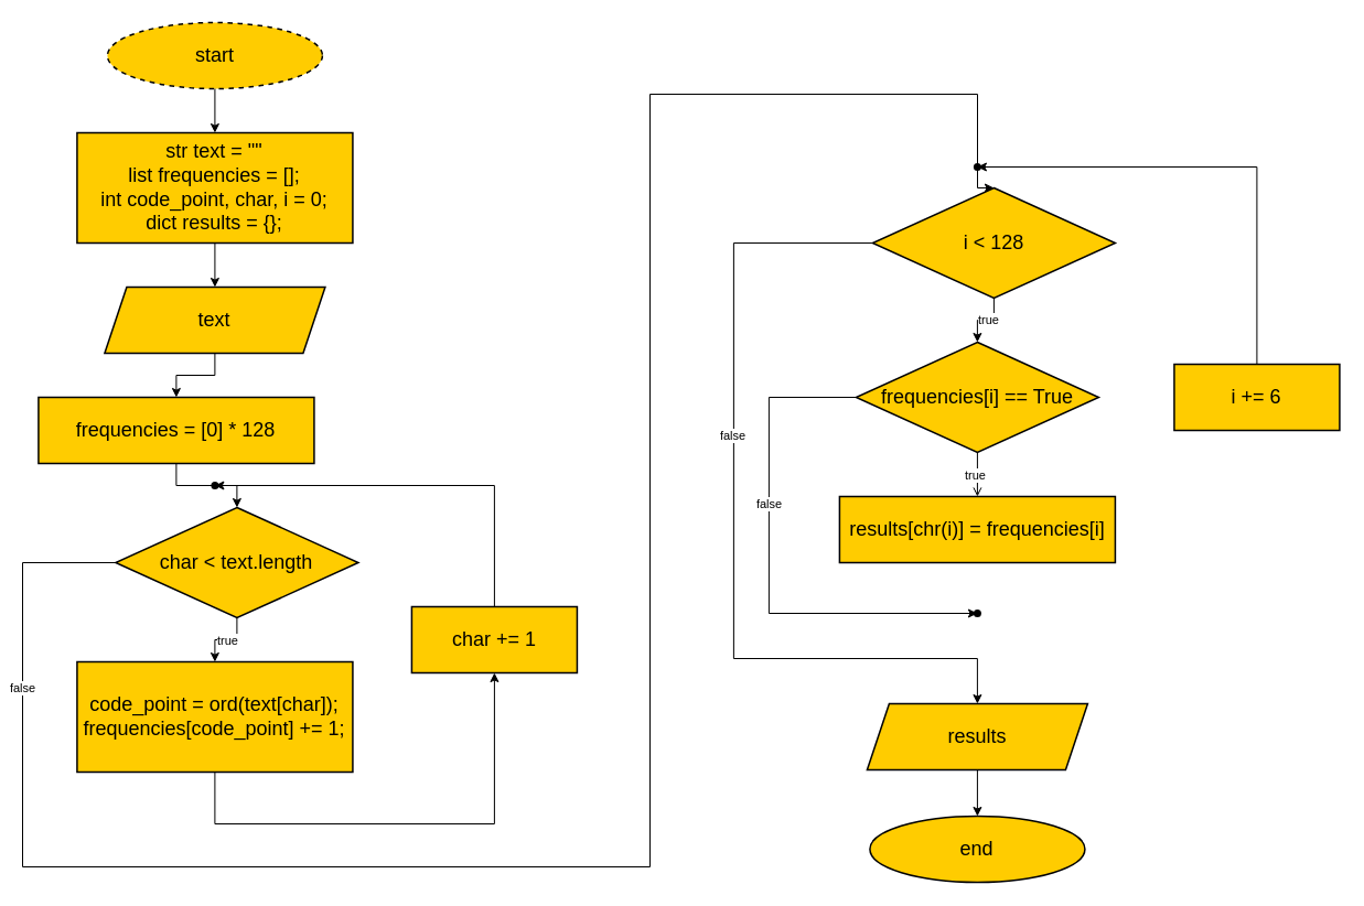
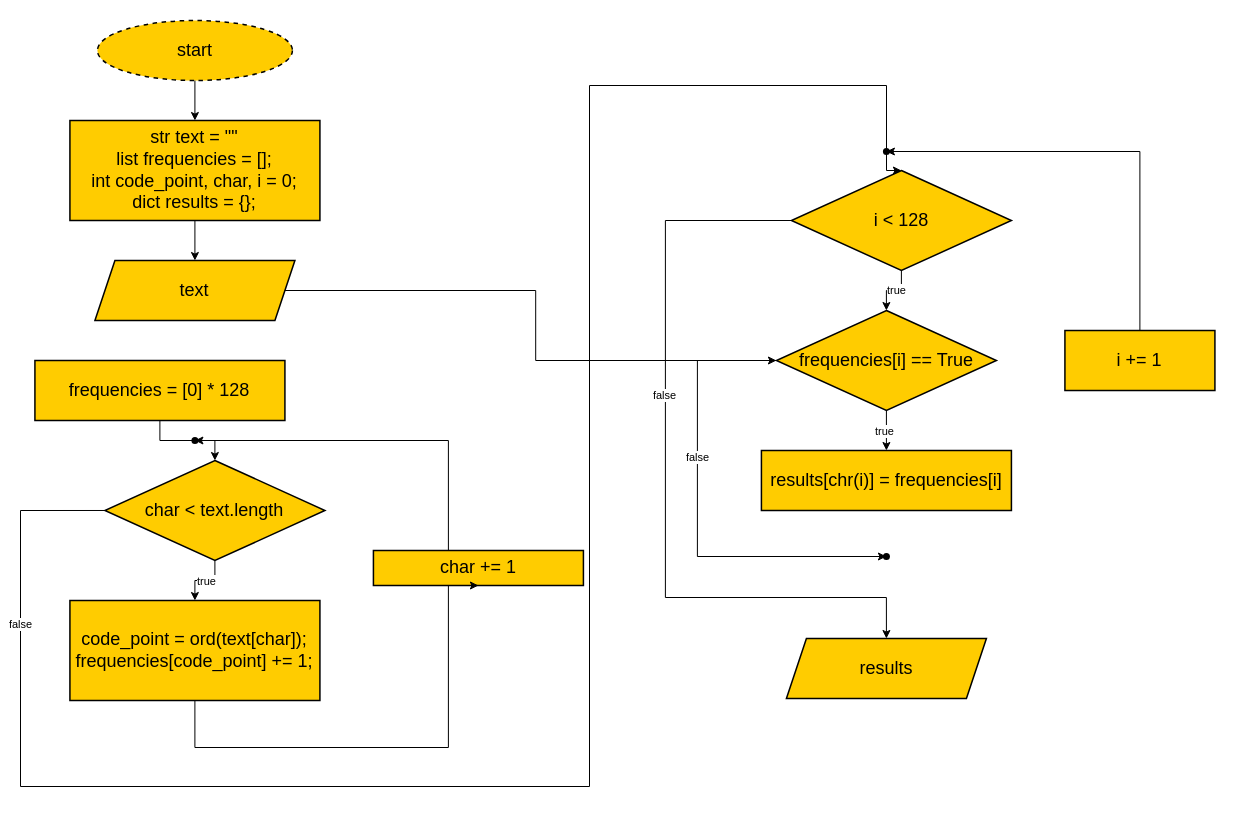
- <mxCell id="8" value="" style="edgeStyle=orthogonalEdgeStyle;rounded=0;orthogonalLoop=1;jettySize=auto;html=1;" edge="1" parent="1" source="5" target="7"><mxGeometry relative="1" as="geometry" /></mxCell>
+ <mxCell id="8" value="" style="edgeStyle=orthogonalEdgeStyle;rounded=0;orthogonalLoop=1;jettySize=auto;html=1;" edge="1" parent="1" source="5" target="22"><mxGeometry relative="1" as="geometry" /></mxCell>
- <mxCell id="21" value="i += 6" style="whiteSpace=wrap;html=1;fontSize=18;fillColor=#FFCC00;fontStyle=0;rounded=0;strokeWidth=1.5;" vertex="1" parent="1"><mxGeometry x="1064.417" y="330.009" width="150" height="60" as="geometry" /></mxCell>
+ <mxCell id="21" value="i += 1" style="whiteSpace=wrap;html=1;fontSize=18;fillColor=#FFCC00;fontStyle=0;rounded=0;strokeWidth=1.5;" vertex="1" parent="1"><mxGeometry x="1064.417" y="330.009" width="150" height="60" as="geometry" /></mxCell>
- <mxCell id="26" value="" style="edgeStyle=orthogonalEdgeStyle;rounded=0;orthogonalLoop=1;jettySize=auto;html=1;endArrow=open;" edge="1" parent="1" source="22" target="25"><mxGeometry relative="1" as="geometry" /></mxCell>
+ <mxCell id="26" value="" style="edgeStyle=orthogonalEdgeStyle;rounded=0;orthogonalLoop=1;jettySize=auto;html=1;" edge="1" parent="1" source="22" target="25"><mxGeometry relative="1" as="geometry" /></mxCell>
- <mxCell id="14" value="char += 1" style="whiteSpace=wrap;html=1;fontSize=18;fillColor=#FFCC00;fontStyle=0;rounded=0;strokeWidth=1.5;" vertex="1" parent="1"><mxGeometry x="372.917" y="549.999" width="150" height="60" as="geometry" /></mxCell>
+ <mxCell id="14" value="char += 1" style="whiteSpace=wrap;html=1;fontSize=18;fillColor=#FFCC00;fontStyle=0;rounded=0;strokeWidth=1.5;" vertex="1" parent="1"><mxGeometry x="372.917" y="549.999" width="210" height="35" as="geometry" /></mxCell>
- <mxCell id="37" value="" style="edgeStyle=orthogonalEdgeStyle;rounded=0;orthogonalLoop=1;jettySize=auto;html=1;" edge="1" parent="1" source="33" target="36"><mxGeometry relative="1" as="geometry" /></mxCell>
- <mxCell id="36" value="end" style="ellipse;whiteSpace=wrap;html=1;fontStyle=0;fontSize=18;rounded=0;container=0;fillColor=#FFCC00;strokeWidth=1.5;verticalAlign=middle;align=center;" vertex="1" parent="1"><mxGeometry x="788.416" y="740" width="195" height="60" as="geometry" /></mxCell>
